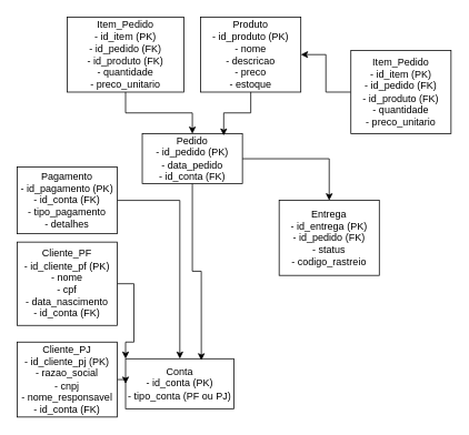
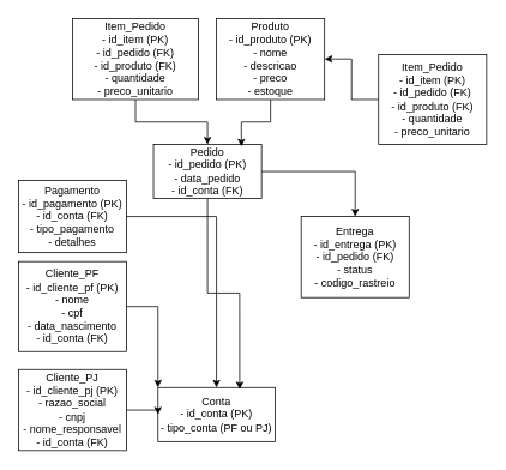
- <mxCell id="2" value="&lt;div&gt;Conta&lt;/div&gt;&lt;div&gt;- id_conta (PK)&lt;/div&gt;&lt;div&gt;- tipo_conta (PF ou PJ)&lt;/div&gt;" style="rounded=0;whiteSpace=wrap;html=1;" vertex="1" parent="1"><mxGeometry x="150" y="430" width="130" height="60" as="geometry" /></mxCell>
+ <mxCell id="2" value="&lt;div&gt;Conta&lt;/div&gt;&lt;div&gt;- id_conta (PK)&lt;/div&gt;&lt;div&gt;- tipo_conta (PF ou PJ)&lt;/div&gt;" style="rounded=0;whiteSpace=wrap;html=1;" vertex="1" parent="1"><mxGeometry x="175" y="430" width="130" height="60" as="geometry" /></mxCell>
